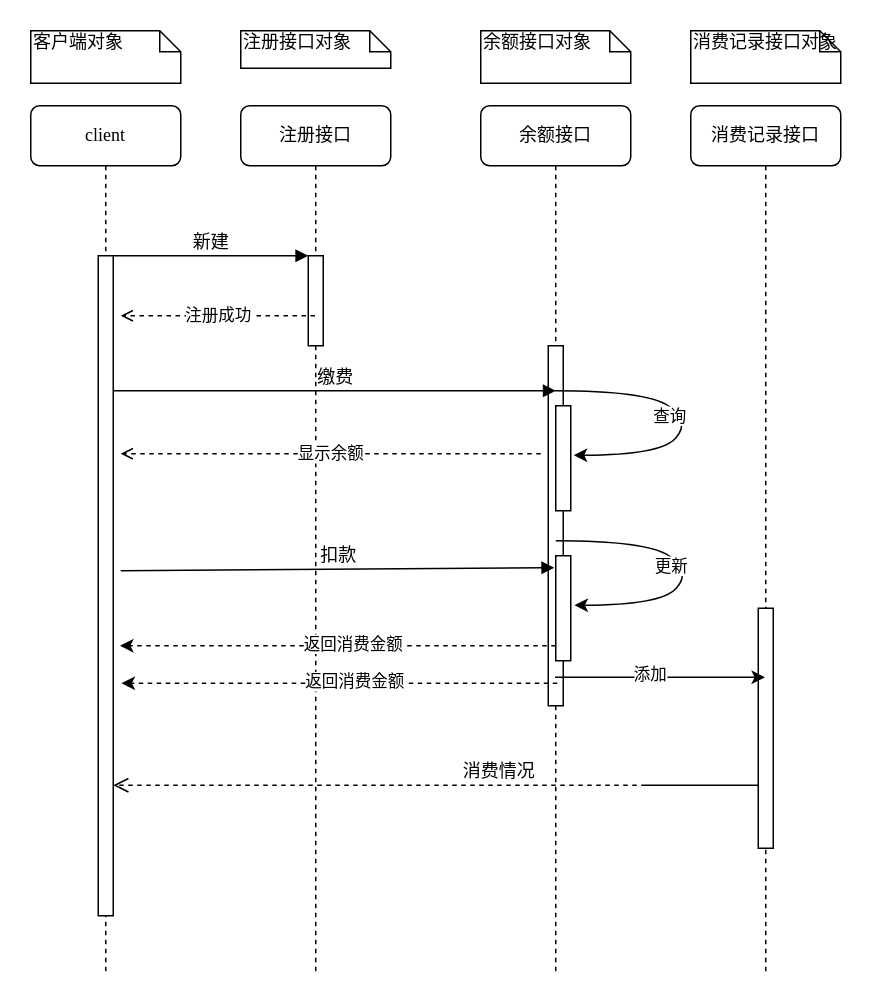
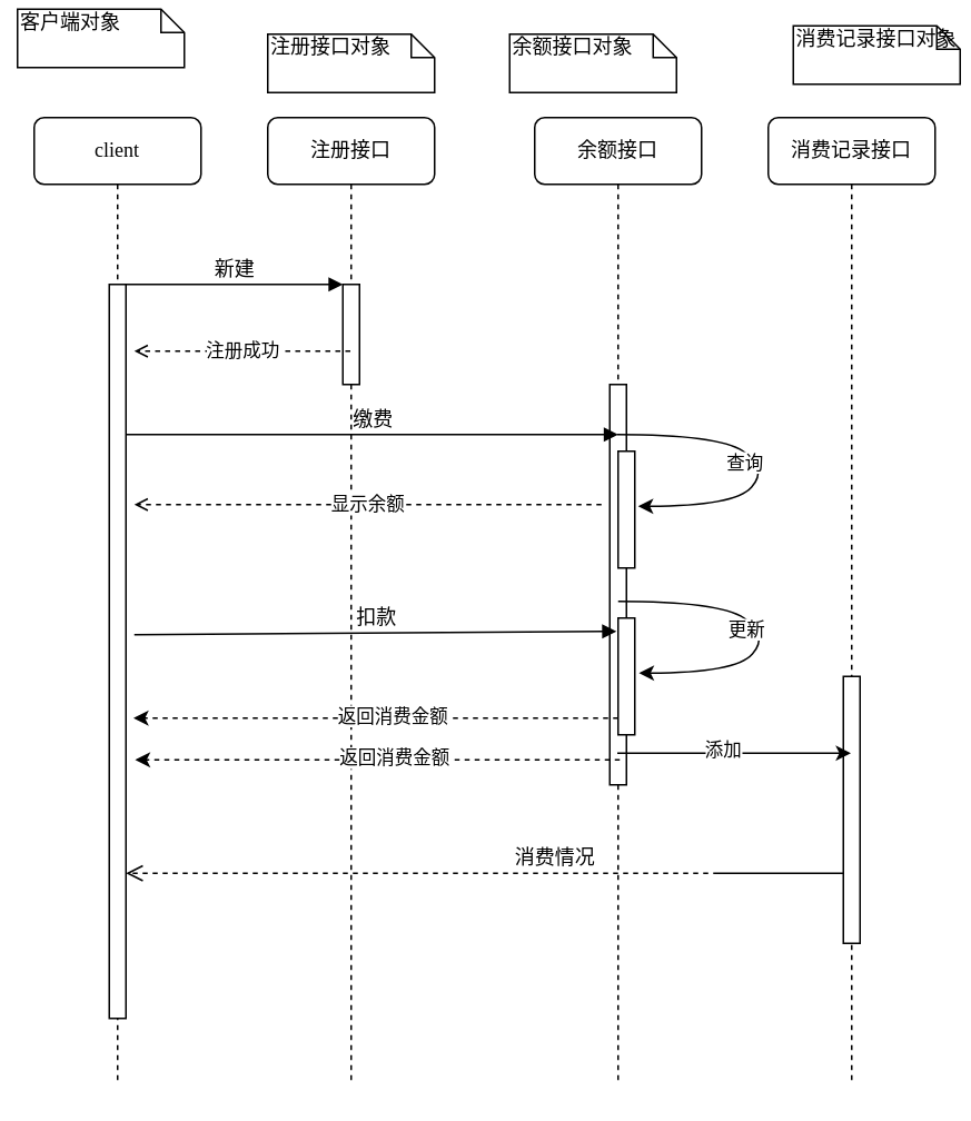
- <mxCell id="15" value="注册接口对象" style="shape=note;whiteSpace=wrap;html=1;size=14;verticalAlign=top;align=left;spacingTop=-6;rounded=0;shadow=0;comic=0;labelBackgroundColor=none;strokeWidth=1;fontFamily=Verdana;fontSize=12" parent="1" vertex="1"><mxGeometry x="160" y="20" width="100" height="25" as="geometry" /></mxCell>
+ <mxCell id="15" value="注册接口对象" style="shape=note;whiteSpace=wrap;html=1;size=14;verticalAlign=top;align=left;spacingTop=-6;rounded=0;shadow=0;comic=0;labelBackgroundColor=none;strokeWidth=1;fontFamily=Verdana;fontSize=12" parent="1" vertex="1"><mxGeometry x="160" y="20" width="100" height="35" as="geometry" /></mxCell>
- <mxCell id="14" value="客户端对象" style="shape=note;whiteSpace=wrap;html=1;size=14;verticalAlign=top;align=left;spacingTop=-6;rounded=0;shadow=0;comic=0;labelBackgroundColor=none;strokeWidth=1;fontFamily=Verdana;fontSize=12" parent="1" vertex="1"><mxGeometry x="20" y="20" width="100" height="35" as="geometry" /></mxCell>
+ <mxCell id="14" value="客户端对象" style="shape=note;whiteSpace=wrap;html=1;size=14;verticalAlign=top;align=left;spacingTop=-6;rounded=0;shadow=0;comic=0;labelBackgroundColor=none;strokeWidth=1;fontFamily=Verdana;fontSize=12" parent="1" vertex="1"><mxGeometry x="10" y="5" width="100" height="35" as="geometry" /></mxCell>
- <mxCell id="16" value="余额接口对象" style="shape=note;whiteSpace=wrap;html=1;size=14;verticalAlign=top;align=left;spacingTop=-6;rounded=0;shadow=0;comic=0;labelBackgroundColor=none;strokeWidth=1;fontFamily=Verdana;fontSize=12" parent="1" vertex="1"><mxGeometry x="320" y="20" width="100" height="35" as="geometry" /></mxCell>
+ <mxCell id="16" value="余额接口对象" style="shape=note;whiteSpace=wrap;html=1;size=14;verticalAlign=top;align=left;spacingTop=-6;rounded=0;shadow=0;comic=0;labelBackgroundColor=none;strokeWidth=1;fontFamily=Verdana;fontSize=12" parent="1" vertex="1"><mxGeometry x="305" y="20" width="100" height="35" as="geometry" /></mxCell>
- <mxCell id="17" value="消费记录接口对象" style="shape=note;whiteSpace=wrap;html=1;size=14;verticalAlign=top;align=left;spacingTop=-6;rounded=0;shadow=0;comic=0;labelBackgroundColor=none;strokeWidth=1;fontFamily=Verdana;fontSize=12" parent="1" vertex="1"><mxGeometry x="460" y="20" width="100" height="35" as="geometry" /></mxCell>
+ <mxCell id="17" value="消费记录接口对象" style="shape=note;whiteSpace=wrap;html=1;size=14;verticalAlign=top;align=left;spacingTop=-6;rounded=0;shadow=0;comic=0;labelBackgroundColor=none;strokeWidth=1;fontFamily=Verdana;fontSize=12" parent="1" vertex="1"><mxGeometry x="475" y="15" width="100" height="35" as="geometry" /></mxCell>
